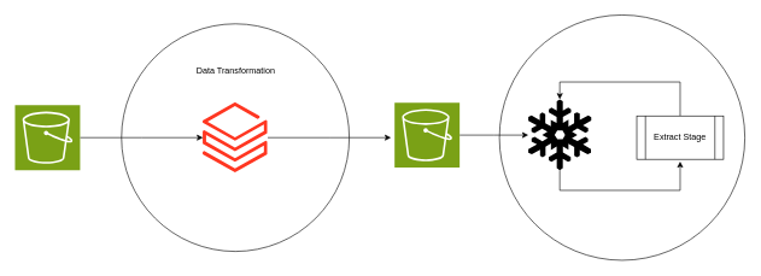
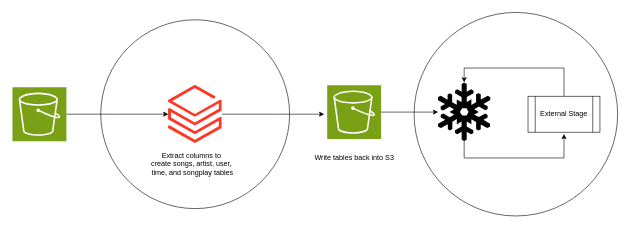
- <mxCell id="12" value="Data Transformation" style="text;html=1;align=center;verticalAlign=middle;resizable=0;points=[];autosize=1;strokeColor=none;fillColor=none;" vertex="1" parent="1"><mxGeometry x="259.79" y="83" width="130" height="30" as="geometry" /></mxCell>
- <mxCell id="16" value="Extract Stage" style="shape=process;whiteSpace=wrap;html=1;backgroundOutline=1;" vertex="1" parent="1"><mxGeometry x="880" y="160" width="120" height="60" as="geometry" /></mxCell>
+ <mxCell id="16" value="External Stage" style="shape=process;whiteSpace=wrap;html=1;backgroundOutline=1;" vertex="1" parent="1"><mxGeometry x="880" y="160" width="120" height="60" as="geometry" /></mxCell>
+ <mxCell id="11" value="Write tables back into S3" style="text;html=1;align=center;verticalAlign=middle;resizable=0;points=[];autosize=1;strokeColor=none;fillColor=none;" vertex="1" parent="1"><mxGeometry x="510" y="248" width="160" height="30" as="geometry" /></mxCell>
+ <mxCell id="8" value="Extract columns to&amp;nbsp;&lt;div&gt;create&amp;nbsp;&lt;span style=&quot;background-color: initial;&quot;&gt;songs, artist, user,&amp;nbsp;&lt;/span&gt;&lt;/div&gt;&lt;div&gt;&lt;span style=&quot;background-color: initial;&quot;&gt;time, and songplay tables&lt;/span&gt;&lt;/div&gt;" style="text;html=1;align=center;verticalAlign=middle;resizable=0;points=[];autosize=1;strokeColor=none;fillColor=none;" vertex="1" parent="1"><mxGeometry x="240" y="243" width="160" height="60" as="geometry" /></mxCell>
